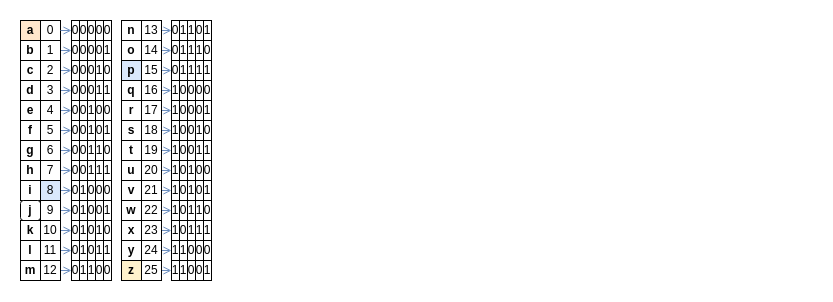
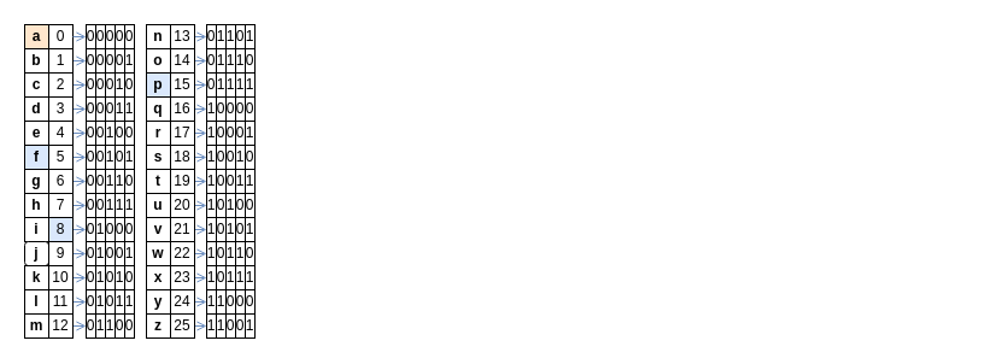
- <mxCell id="2" value="f" style="rounded=0;whiteSpace=wrap;html=1;fontStyle=1" parent="1" vertex="1"><mxGeometry x="20" y="120" width="20" height="20" as="geometry" /></mxCell>
+ <mxCell id="2" value="f" style="rounded=0;whiteSpace=wrap;html=1;fontStyle=1;fillColor=#dae8fc;" parent="1" vertex="1"><mxGeometry x="20" y="120" width="20" height="20" as="geometry" /></mxCell>
- <mxCell id="25" value="z" style="rounded=0;whiteSpace=wrap;html=1;fontStyle=1;fillColor=#fff2cc;" parent="1" vertex="1"><mxGeometry x="121" y="260" width="20" height="20" as="geometry" /></mxCell>
+ <mxCell id="25" value="z" style="rounded=0;whiteSpace=wrap;html=1;fontStyle=1" parent="1" vertex="1"><mxGeometry x="121" y="260" width="20" height="20" as="geometry" /></mxCell>
